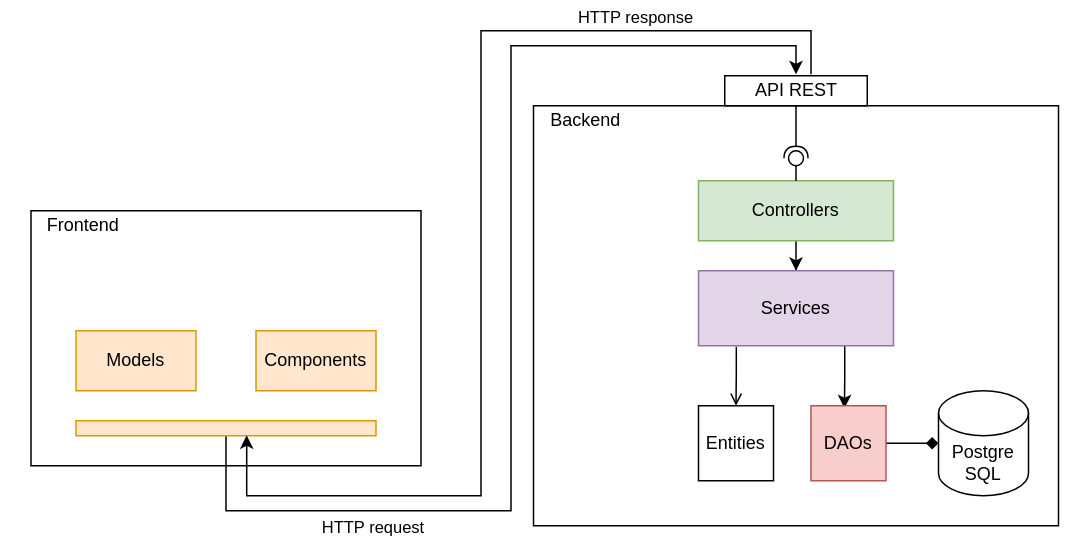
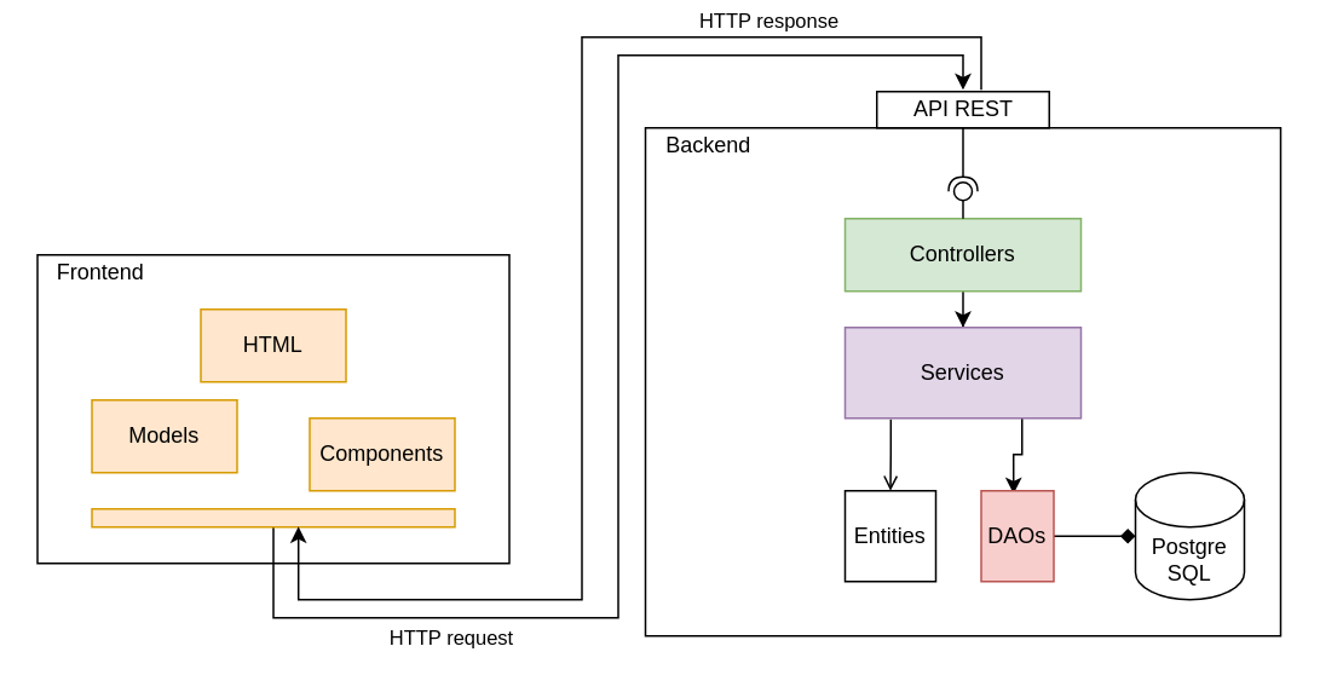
+ <mxCell id="21" value="&lt;span&gt;HTML&lt;/span&gt;" style="rounded=0;whiteSpace=wrap;html=1;fillColor=#ffe6cc;strokeColor=#d79b00;" vertex="1" parent="1"><mxGeometry x="110" y="170" width="80" height="40" as="geometry" /></mxCell>
- <mxCell id="20" value="&lt;span&gt;Components&lt;/span&gt;" style="rounded=0;whiteSpace=wrap;html=1;fillColor=#ffe6cc;strokeColor=#d79b00;" vertex="1" parent="1"><mxGeometry x="170" y="220" width="80" height="40" as="geometry" /></mxCell>
+ <mxCell id="20" value="&lt;span&gt;Components&lt;/span&gt;" style="rounded=0;whiteSpace=wrap;html=1;fillColor=#ffe6cc;strokeColor=#d79b00;" vertex="1" parent="1"><mxGeometry x="170" y="230" width="80" height="40" as="geometry" /></mxCell>
- <mxCell id="16" value="DAOs" style="rounded=0;whiteSpace=wrap;html=1;fillColor=#f8cecc;strokeColor=#b85450;" vertex="1" parent="1"><mxGeometry x="540" y="270" width="50" height="50" as="geometry" /></mxCell>
+ <mxCell id="16" value="DAOs" style="rounded=0;whiteSpace=wrap;html=1;fillColor=#f8cecc;strokeColor=#b85450;" vertex="1" parent="1"><mxGeometry x="540" y="270" width="40" height="50" as="geometry" /></mxCell>
